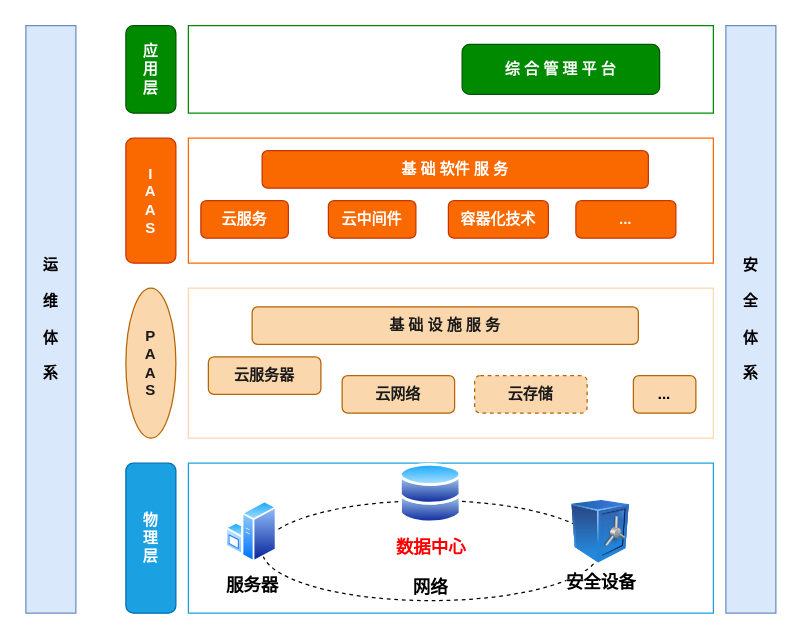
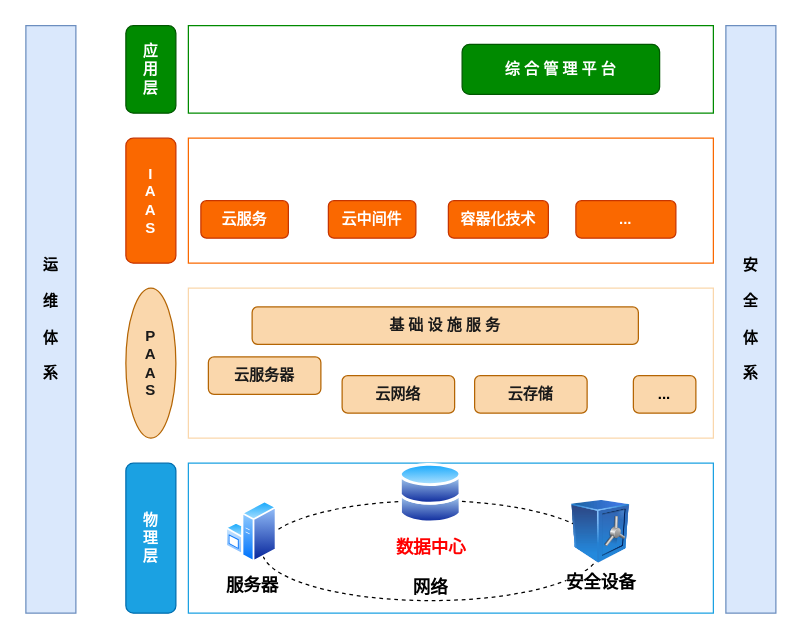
- <mxCell id="21" value="基 础 软件 服 务" style="rounded=1;whiteSpace=wrap;html=1;fillColor=#FA6800;strokeColor=#C73500;fontColor=#ffffff;fontStyle=1" vertex="1" parent="1"><mxGeometry x="209" y="120" width="309" height="30" as="geometry" /></mxCell>
- <mxCell id="17" value="云存储" style="rounded=1;whiteSpace=wrap;html=1;fillColor=#fad7ac;strokeColor=#b46504;fontColor=#1A1A1A;fontStyle=1;dashed=1;" vertex="1" parent="1"><mxGeometry x="379" y="300" width="90" height="30" as="geometry" /></mxCell>
+ <mxCell id="17" value="云存储" style="rounded=1;whiteSpace=wrap;html=1;fillColor=#fad7ac;strokeColor=#b46504;fontColor=#1A1A1A;fontStyle=1" vertex="1" parent="1"><mxGeometry x="379" y="300" width="90" height="30" as="geometry" /></mxCell>
